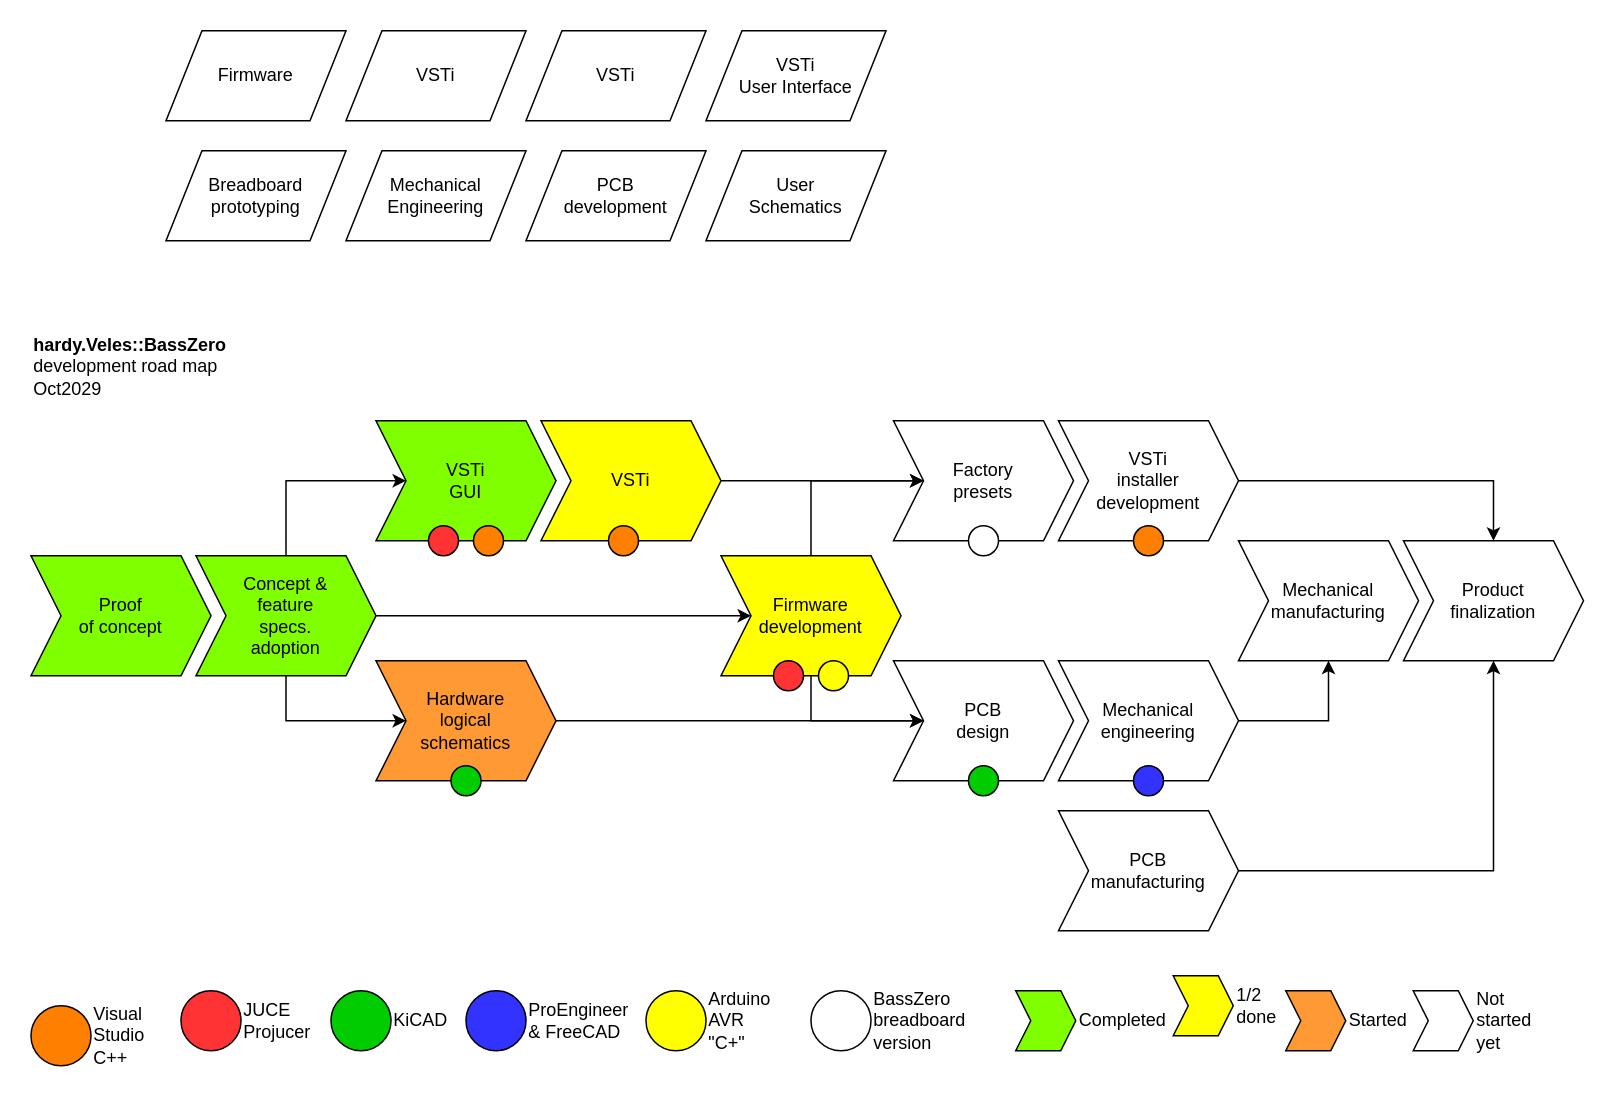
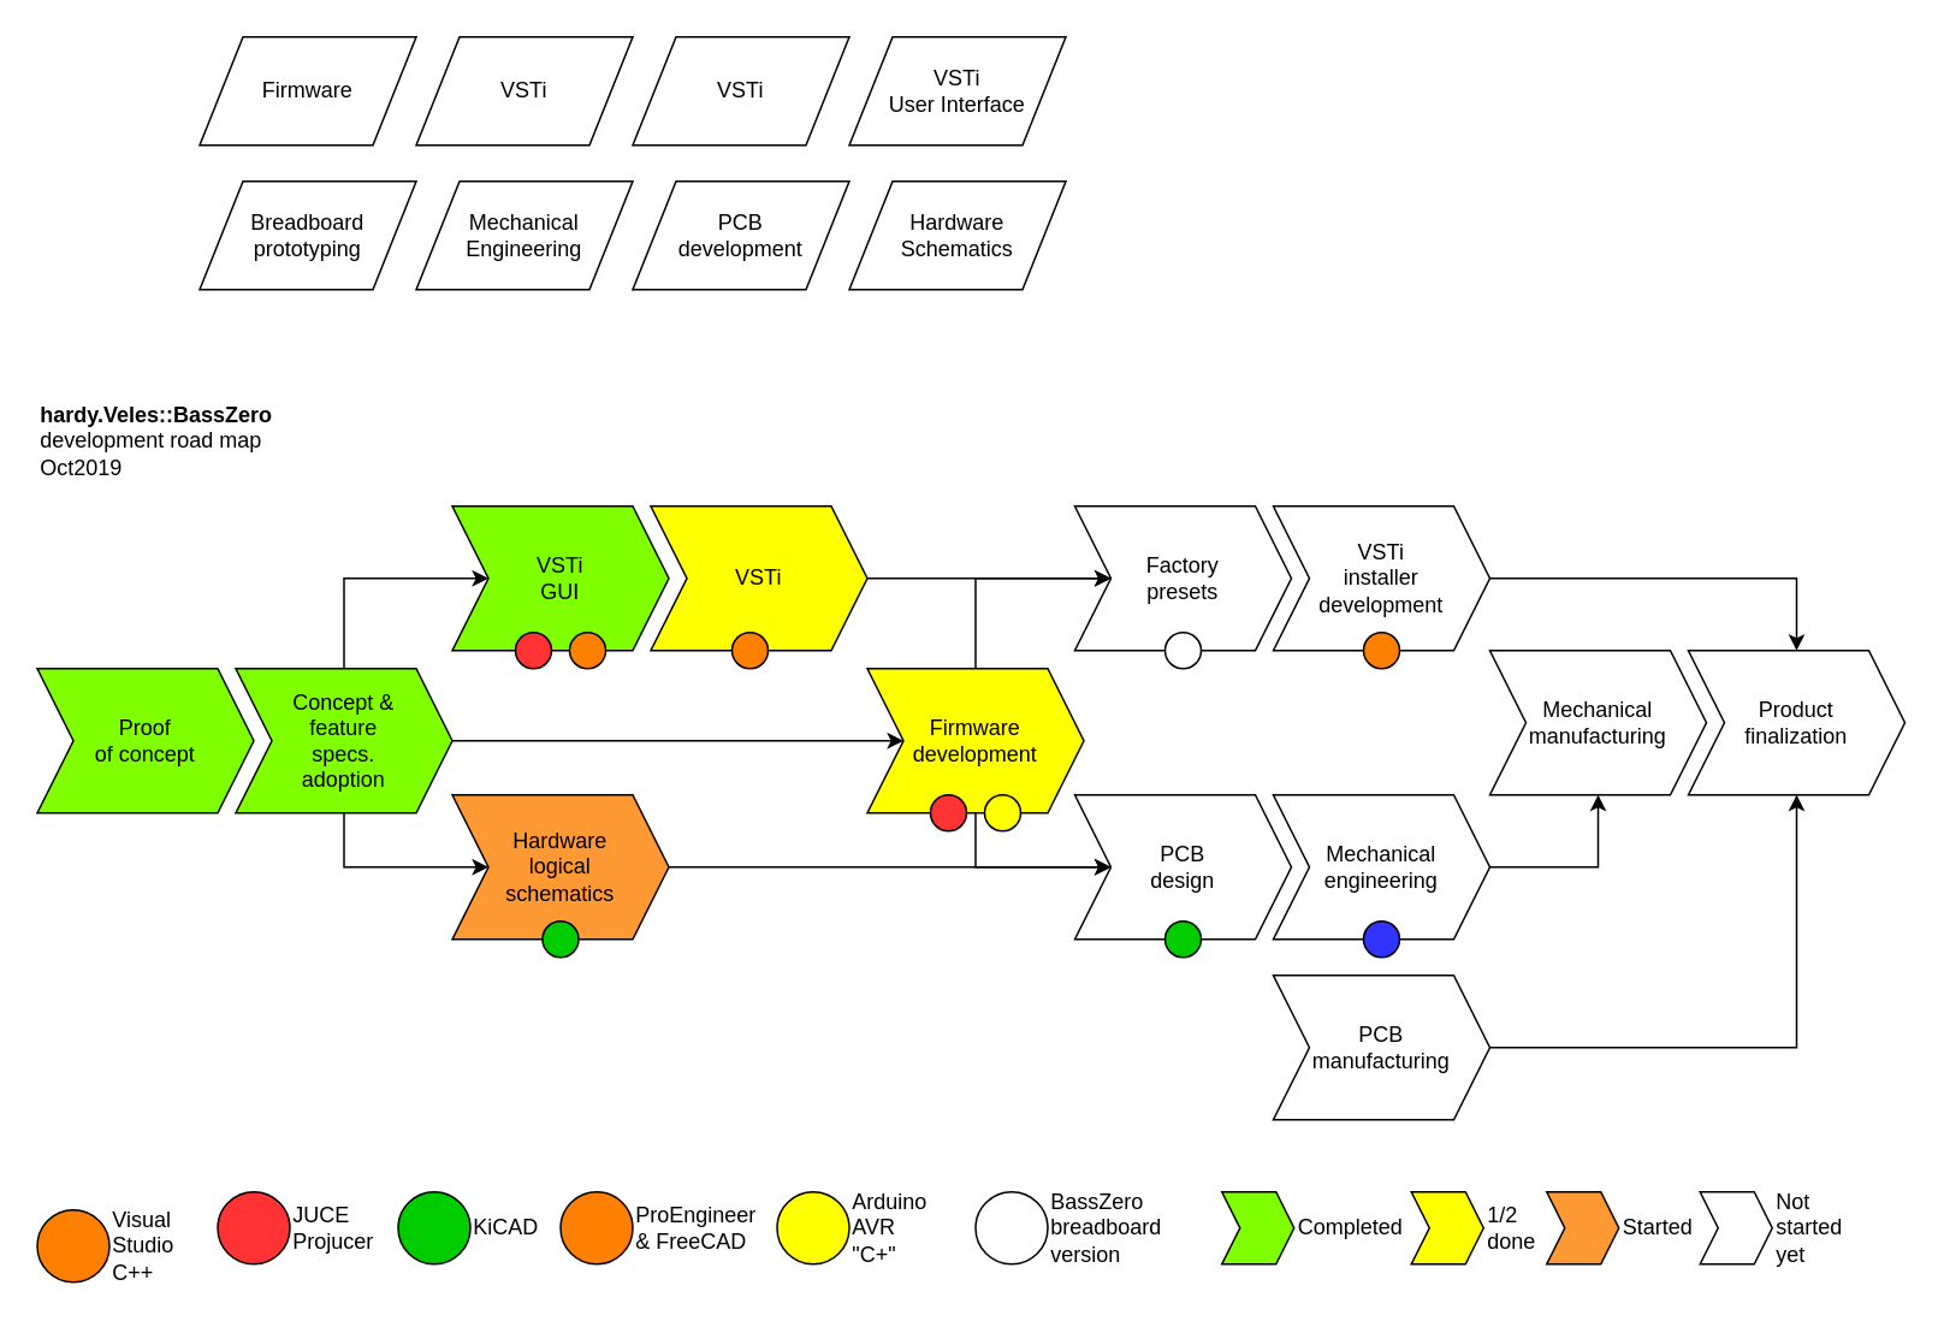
- <mxCell id="6" value="User&lt;br&gt;Schematics" style="shape=parallelogram;perimeter=parallelogramPerimeter;whiteSpace=wrap;html=1;" parent="1" vertex="1"><mxGeometry x="470" y="100" width="120" height="60" as="geometry" /></mxCell>
+ <mxCell id="6" value="Hardware&lt;br&gt;Schematics" style="shape=parallelogram;perimeter=parallelogramPerimeter;whiteSpace=wrap;html=1;" parent="1" vertex="1"><mxGeometry x="470" y="100" width="120" height="60" as="geometry" /></mxCell>
- <mxCell id="53" value="&lt;b&gt;hardy.Veles::BassZero&lt;/b&gt;&lt;br&gt;development road map&lt;br&gt;Oct2029" style="text;html=1;resizable=0;points=[];autosize=1;align=left;verticalAlign=top;spacingTop=-4;" vertex="1" parent="1"><mxGeometry x="20" y="220" width="140" height="40" as="geometry" /></mxCell>
+ <mxCell id="53" value="&lt;b&gt;hardy.Veles::BassZero&lt;/b&gt;&lt;br&gt;development road map&lt;br&gt;Oct2019" style="text;html=1;resizable=0;points=[];autosize=1;align=left;verticalAlign=top;spacingTop=-4;" vertex="1" parent="1"><mxGeometry x="20" y="220" width="140" height="40" as="geometry" /></mxCell>
- <mxCell id="50" value="1/2 done" style="shape=step;perimeter=stepPerimeter;whiteSpace=wrap;html=1;fixedSize=1;fillColor=#FFFF00;labelPosition=right;verticalLabelPosition=middle;align=left;verticalAlign=middle;size=10;" vertex="1" parent="1"><mxGeometry x="781.5" y="650" width="40" height="40" as="geometry" /></mxCell>
+ <mxCell id="50" value="1/2 done" style="shape=step;perimeter=stepPerimeter;whiteSpace=wrap;html=1;fixedSize=1;fillColor=#FFFF00;labelPosition=right;verticalLabelPosition=middle;align=left;verticalAlign=middle;size=10;" vertex="1" parent="1"><mxGeometry x="781.5" y="660" width="40" height="40" as="geometry" /></mxCell>
- <mxCell id="37" value="ProEngineer&lt;br&gt;&amp;amp; FreeCAD" style="ellipse;whiteSpace=wrap;html=1;aspect=fixed;labelPosition=right;verticalLabelPosition=middle;align=left;verticalAlign=middle;fillColor=#3333FF;" vertex="1" parent="1"><mxGeometry x="310" y="660" width="40" height="40" as="geometry" /></mxCell>
+ <mxCell id="37" value="ProEngineer&lt;br&gt;&amp;amp; FreeCAD" style="ellipse;whiteSpace=wrap;html=1;aspect=fixed;labelPosition=right;verticalLabelPosition=middle;align=left;verticalAlign=middle;fillColor=#ff8000;" vertex="1" parent="1"><mxGeometry x="310" y="660" width="40" height="40" as="geometry" /></mxCell>
